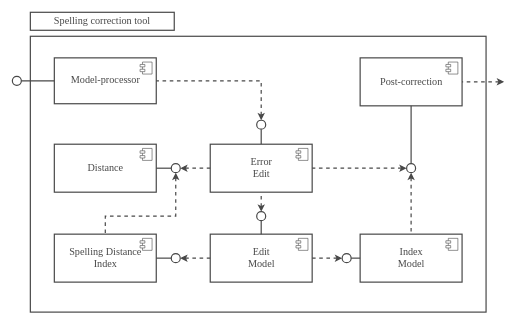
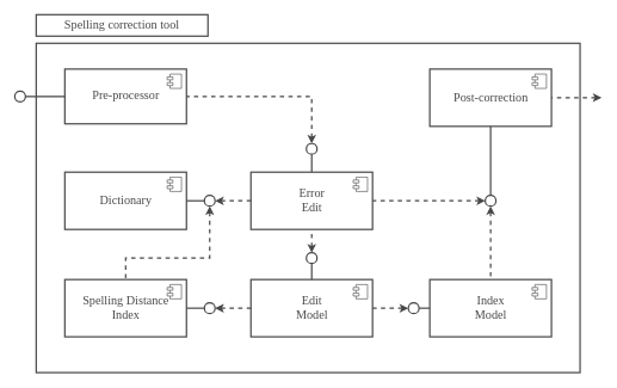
- <mxCell id="8" value="&lt;font color=&quot;#484848&quot; face=&quot;montserrat semibold&quot; style=&quot;font-size: 17px&quot;&gt;Model-processor&lt;/font&gt;" style="html=1;dropTarget=0;strokeWidth=2;strokeColor=#484848;" parent="1" vertex="1"><mxGeometry x="90" y="96" width="170" height="76.5" as="geometry" /></mxCell>
+ <mxCell id="8" value="&lt;font color=&quot;#484848&quot; face=&quot;montserrat semibold&quot; style=&quot;font-size: 17px&quot;&gt;Pre-processor&lt;/font&gt;" style="html=1;dropTarget=0;strokeWidth=2;strokeColor=#484848;" parent="1" vertex="1"><mxGeometry x="90" y="96" width="170" height="76.5" as="geometry" /></mxCell>
- <mxCell id="29" value="&lt;font color=&quot;#484848&quot; face=&quot;montserrat semibold&quot;&gt;&lt;span style=&quot;font-size: 17px&quot;&gt;Distance&lt;/span&gt;&lt;/font&gt;" style="html=1;dropTarget=0;strokeWidth=2;strokeColor=#484848;" vertex="1" parent="1"><mxGeometry x="90" y="240" width="170" height="80" as="geometry" /></mxCell>
+ <mxCell id="29" value="&lt;font color=&quot;#484848&quot; face=&quot;montserrat semibold&quot;&gt;&lt;span style=&quot;font-size: 17px&quot;&gt;Dictionary&lt;/span&gt;&lt;/font&gt;" style="html=1;dropTarget=0;strokeWidth=2;strokeColor=#484848;" vertex="1" parent="1"><mxGeometry x="90" y="240" width="170" height="80" as="geometry" /></mxCell>
